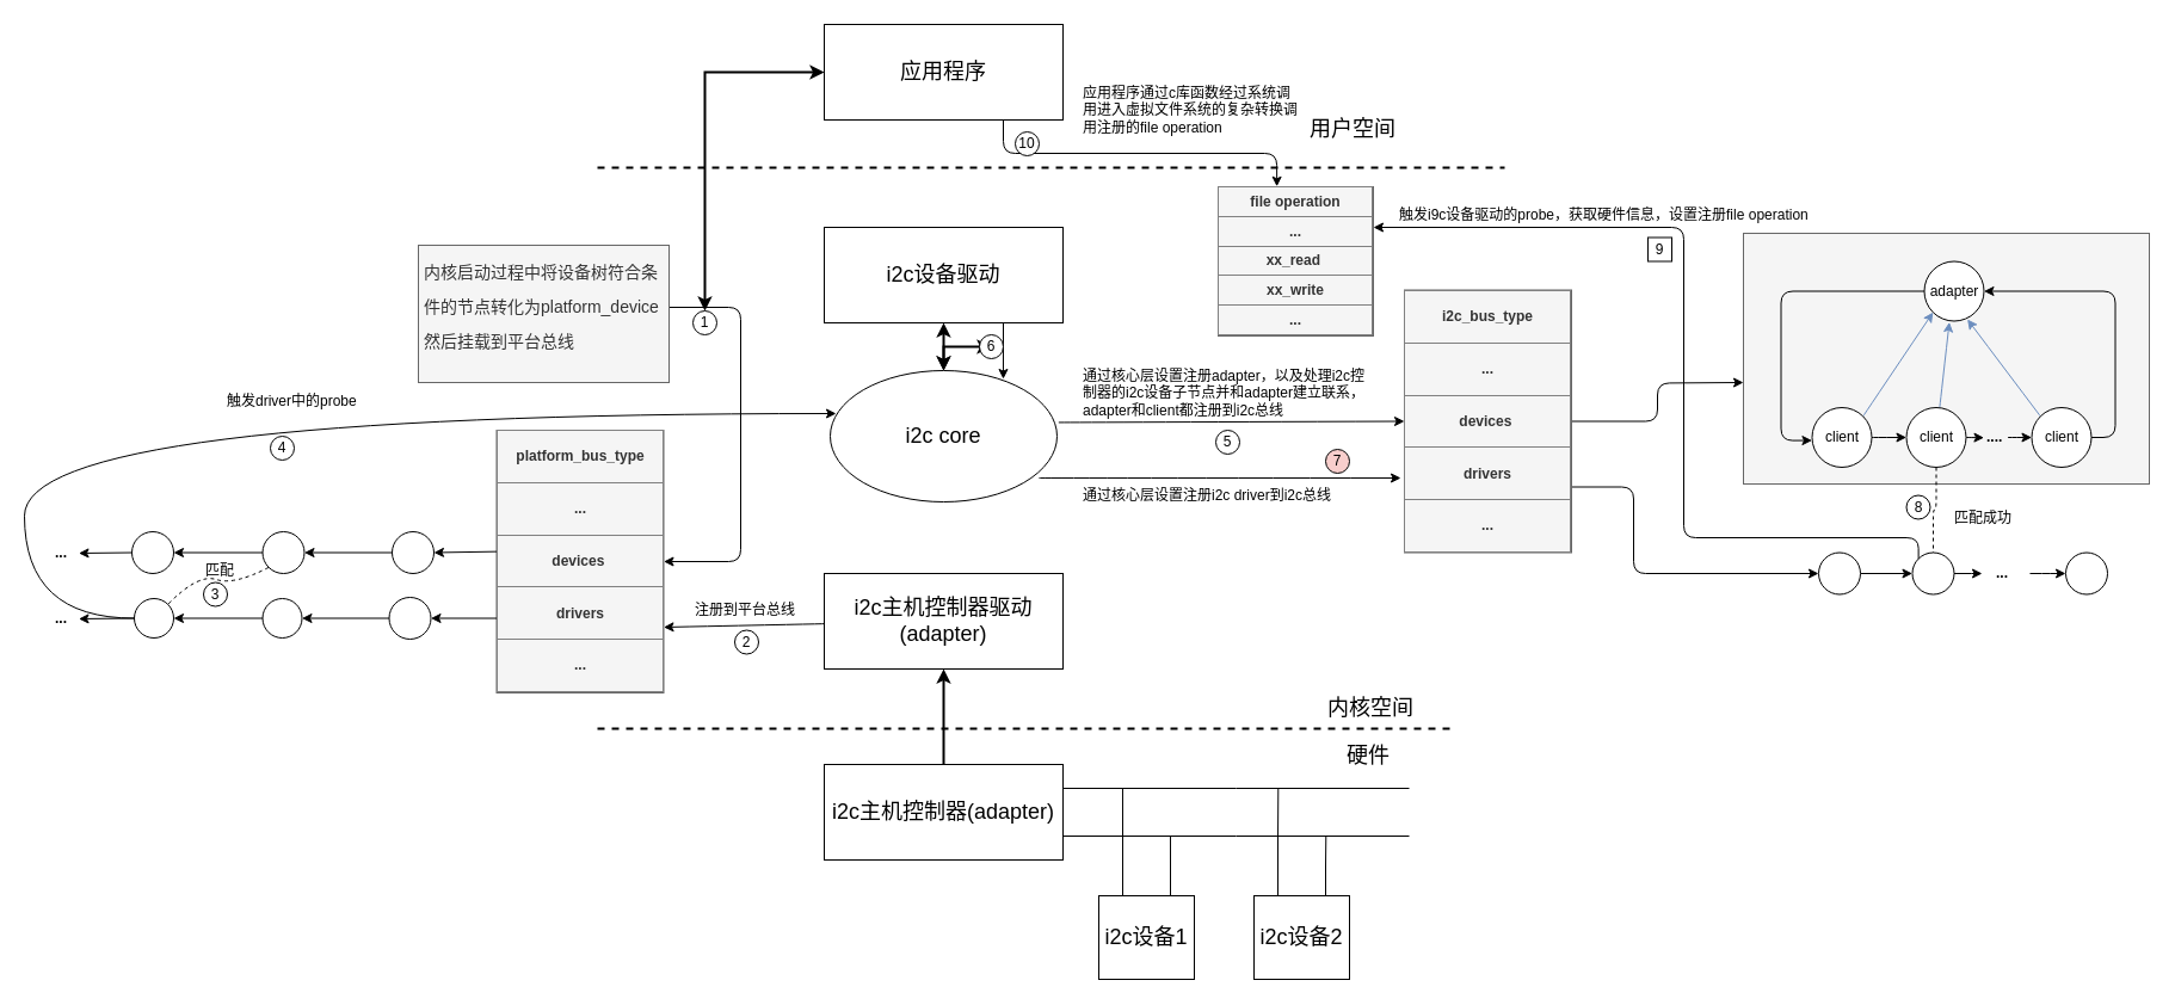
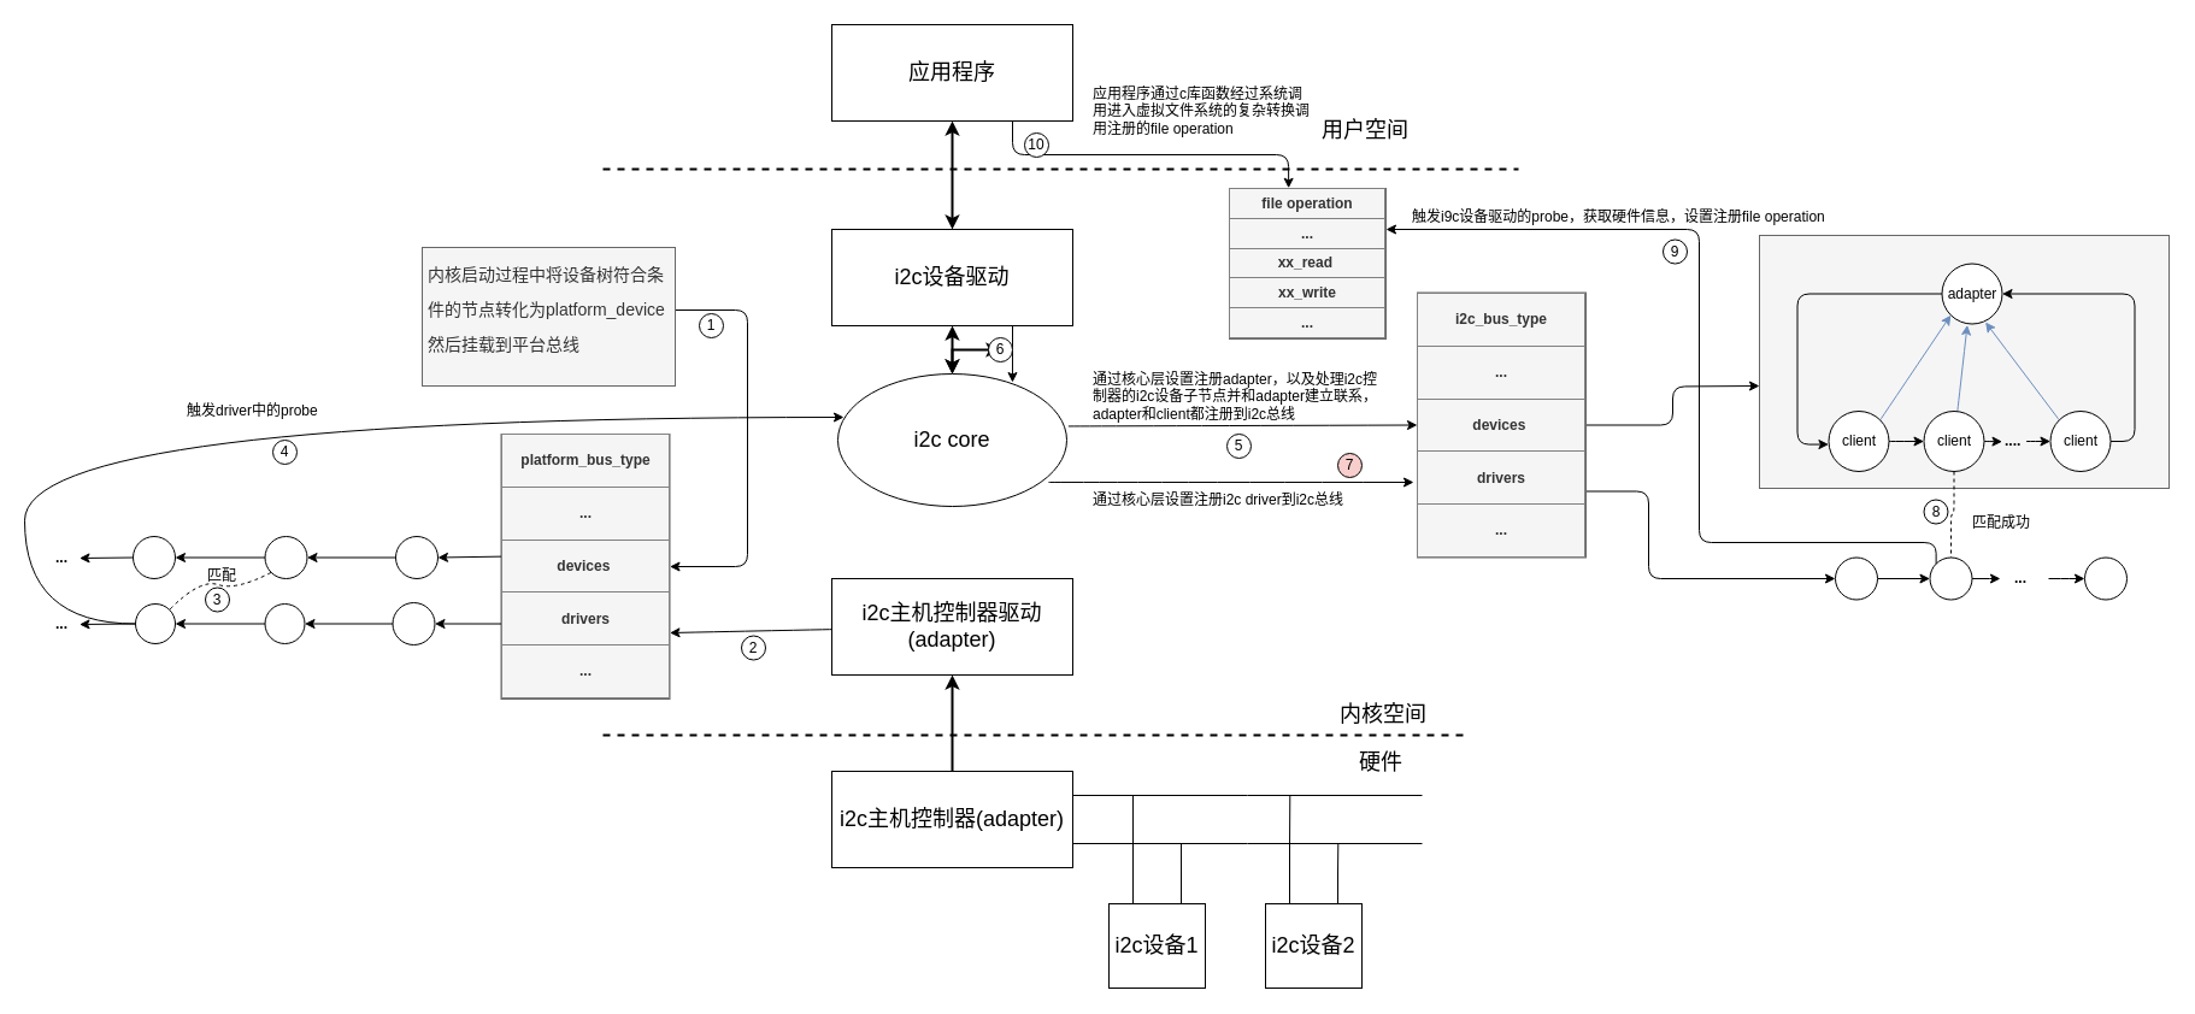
- <mxCell id="3" style="edgeStyle=orthogonalEdgeStyle;rounded=0;orthogonalLoop=1;jettySize=auto;html=1;endArrow=classic;endFill=1;startArrow=classic;startFill=1;strokeWidth=2;" parent="1" source="5" target="51" edge="1"><mxGeometry relative="1" as="geometry" /></mxCell>
+ <mxCell id="3" style="edgeStyle=orthogonalEdgeStyle;rounded=0;orthogonalLoop=1;jettySize=auto;html=1;entryX=0.5;entryY=0;entryDx=0;entryDy=0;endArrow=classic;endFill=1;startArrow=classic;startFill=1;strokeWidth=2;" parent="1" source="5" target="8" edge="1"><mxGeometry relative="1" as="geometry" /></mxCell>
- <mxCell id="90" value="9" style="whiteSpace=wrap;html=1;aspect=fixed;rounded=0;" parent="1" vertex="1"><mxGeometry x="1380" y="198.5" width="20" height="20" as="geometry" /></mxCell>
+ <mxCell id="90" value="9" style="ellipse;whiteSpace=wrap;html=1;aspect=fixed;" parent="1" vertex="1"><mxGeometry x="1380" y="198.5" width="20" height="20" as="geometry" /></mxCell>
- <mxCell id="75" value="触发driver中的probe" style="text;html=1;resizable=0;points=[];autosize=1;align=left;verticalAlign=top;spacingTop=-4;" parent="1" vertex="1"><mxGeometry x="188" y="326" width="120" height="20" as="geometry" /></mxCell>
+ <mxCell id="75" value="触发driver中的probe" style="text;html=1;resizable=0;points=[];autosize=1;align=left;verticalAlign=top;spacingTop=-4;" parent="1" vertex="1"><mxGeometry x="153" y="331" width="120" height="20" as="geometry" /></mxCell>
- <mxCell id="48" value="&lt;font style=&quot;font-size: 12px&quot;&gt;注册到平台总线&lt;/font&gt;" style="text;html=1;resizable=0;points=[];autosize=1;align=left;verticalAlign=top;spacingTop=-4;" parent="1" vertex="1"><mxGeometry x="580" y="501" width="100" height="20" as="geometry" /></mxCell>
